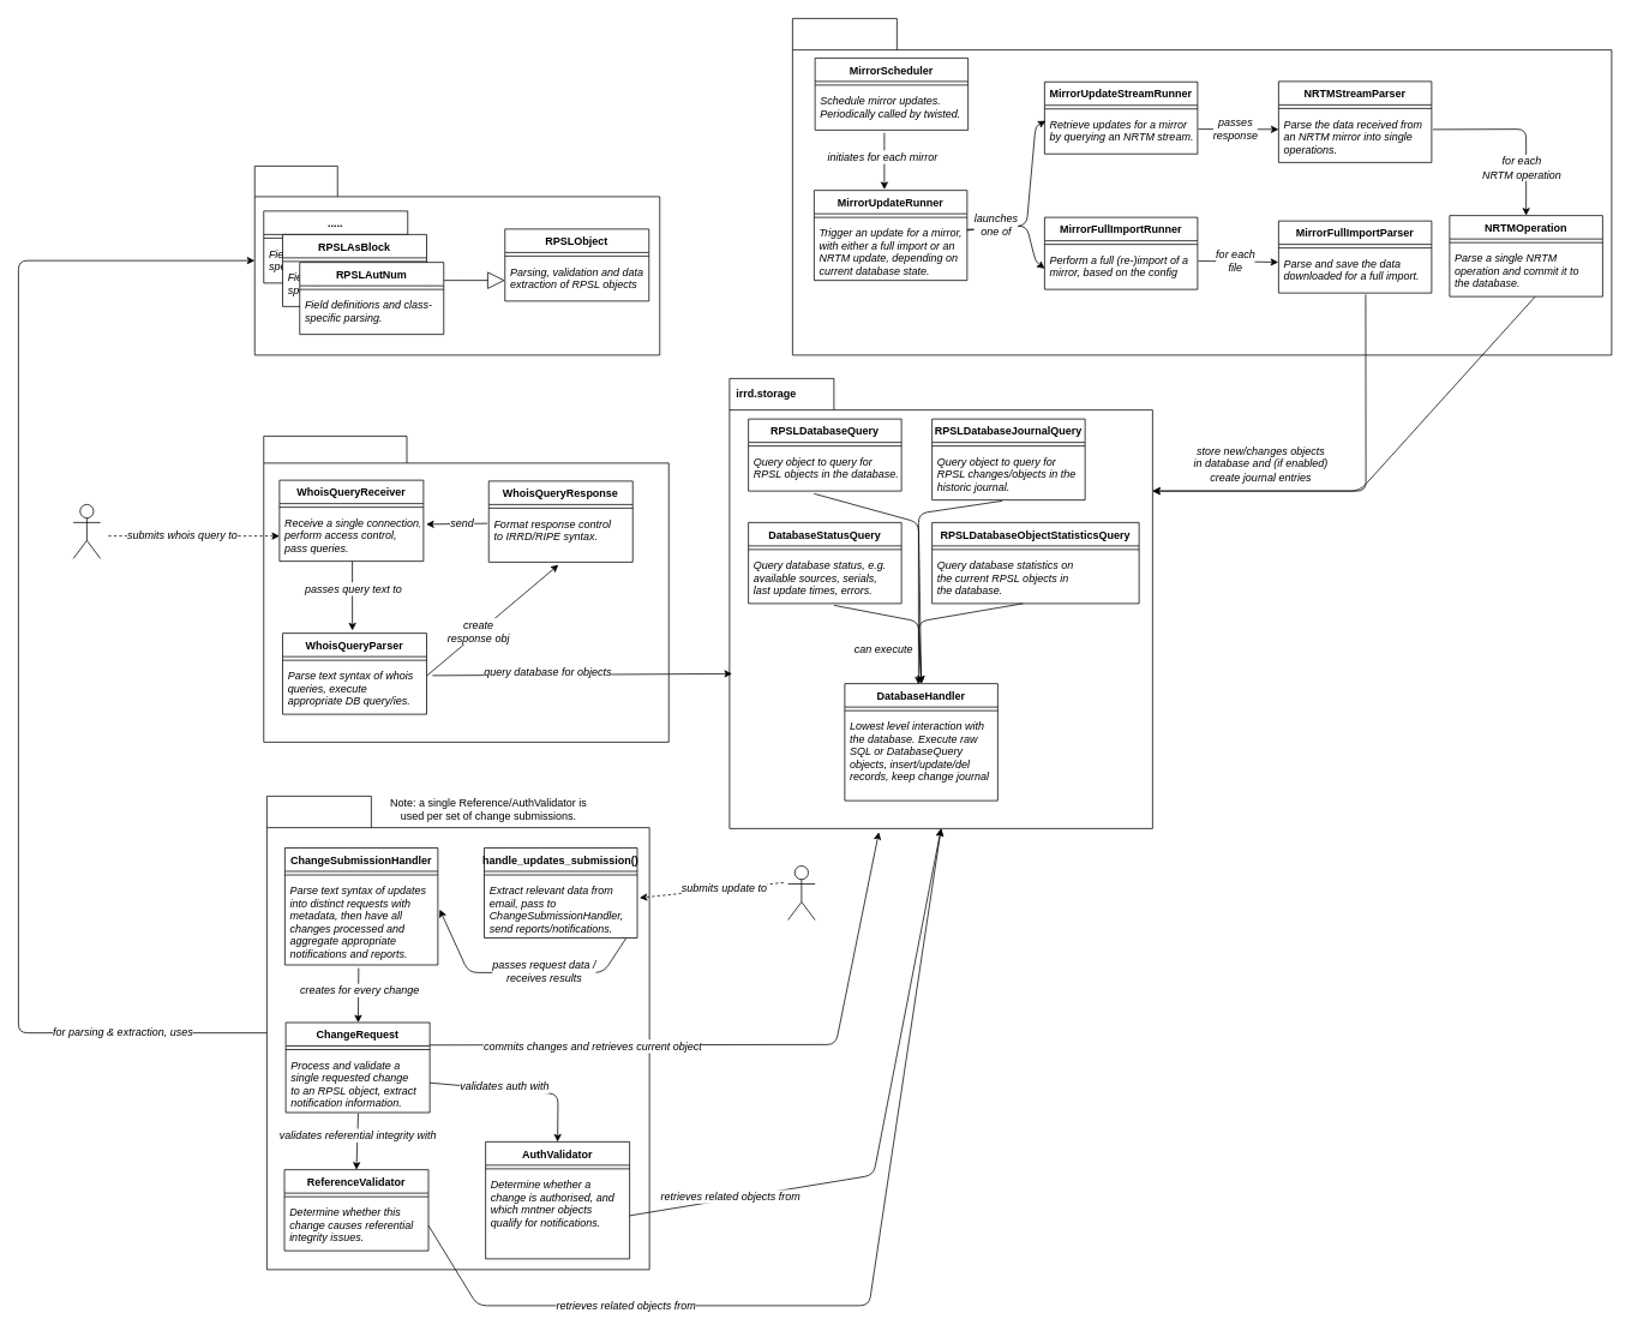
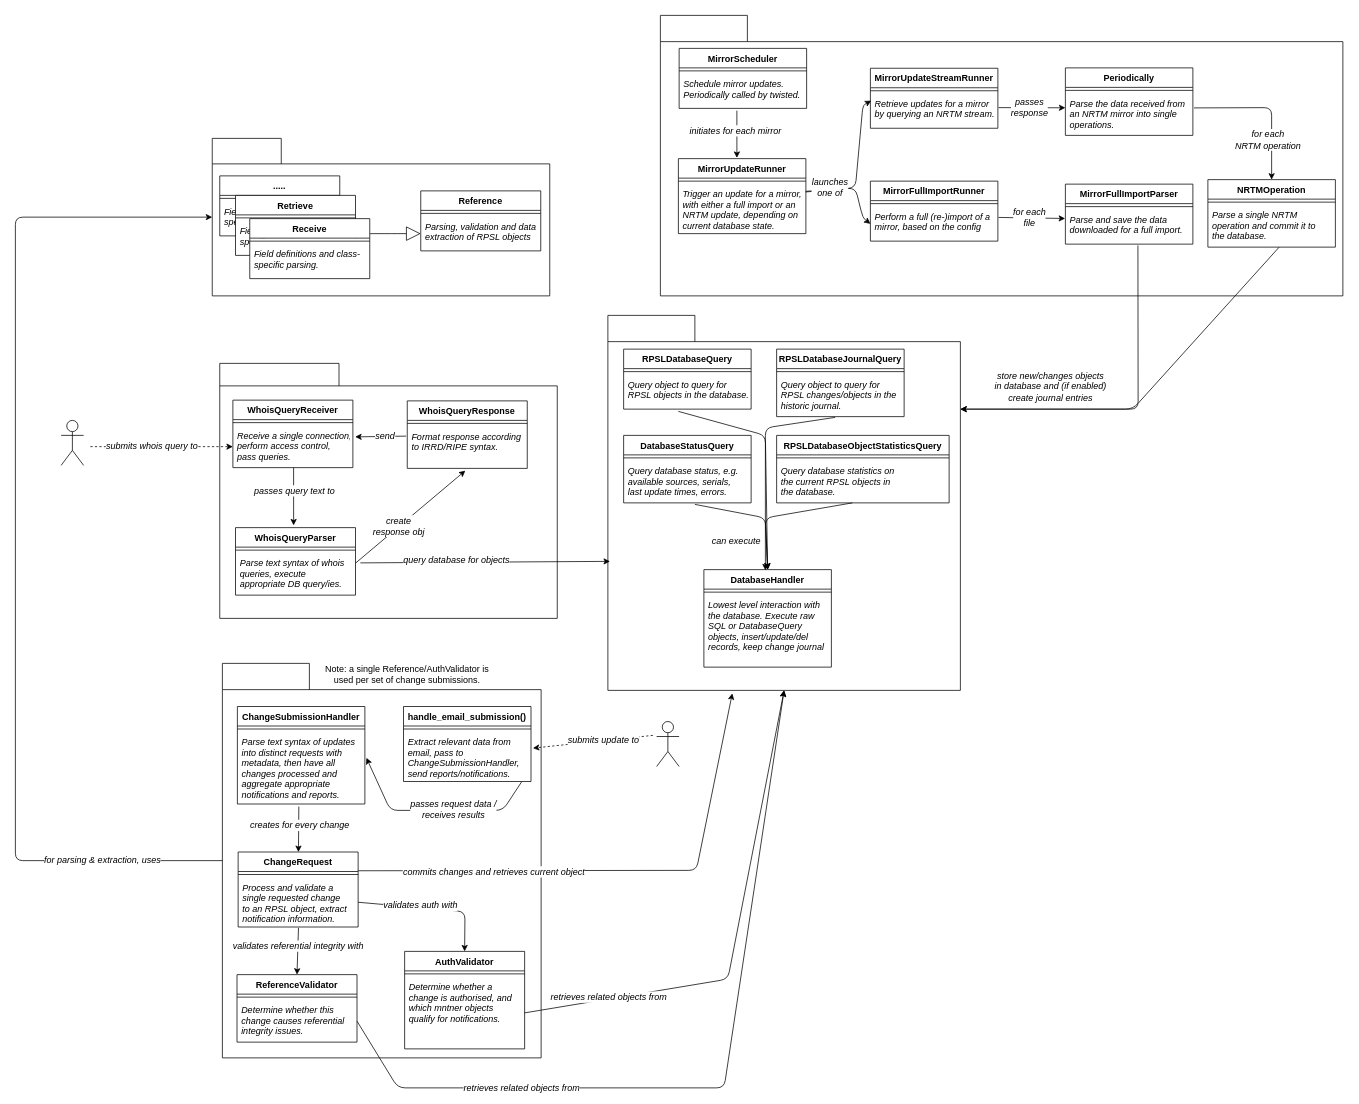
- <mxCell id="111" value="NRTMStreamParser" style="swimlane;fontStyle=1;align=center;verticalAlign=top;childLayout=stackLayout;horizontal=1;startSize=26;horizontalStack=0;resizeParent=1;resizeParentMax=0;resizeLast=0;collapsible=1;marginBottom=0;swimlaneFillColor=#ffffff;" vertex="1" parent="1"><mxGeometry x="1420" y="90" width="170" height="90" as="geometry" /></mxCell>
+ <mxCell id="111" value="Periodically" style="swimlane;fontStyle=1;align=center;verticalAlign=top;childLayout=stackLayout;horizontal=1;startSize=26;horizontalStack=0;resizeParent=1;resizeParentMax=0;resizeLast=0;collapsible=1;marginBottom=0;swimlaneFillColor=#ffffff;" vertex="1" parent="1"><mxGeometry x="1420" y="90" width="170" height="90" as="geometry" /></mxCell>
- <mxCell id="3" value="RPSLObject" style="swimlane;fontStyle=1;align=center;verticalAlign=top;childLayout=stackLayout;horizontal=1;startSize=26;horizontalStack=0;resizeParent=1;resizeParentMax=0;resizeLast=0;collapsible=1;marginBottom=0;swimlaneFillColor=#ffffff;" parent="1" vertex="1"><mxGeometry x="560.5" y="254" width="160" height="80" as="geometry" /></mxCell>
+ <mxCell id="3" value="Reference" style="swimlane;fontStyle=1;align=center;verticalAlign=top;childLayout=stackLayout;horizontal=1;startSize=26;horizontalStack=0;resizeParent=1;resizeParentMax=0;resizeLast=0;collapsible=1;marginBottom=0;swimlaneFillColor=#ffffff;" parent="1" vertex="1"><mxGeometry x="560.5" y="254" width="160" height="80" as="geometry" /></mxCell>
- <mxCell id="9" value="RPSLAsBlock" style="swimlane;fontStyle=1;align=center;verticalAlign=top;childLayout=stackLayout;horizontal=1;startSize=26;horizontalStack=0;resizeParent=1;resizeParentMax=0;resizeLast=0;collapsible=1;marginBottom=0;swimlaneFillColor=#ffffff;" parent="1" vertex="1"><mxGeometry x="313.5" y="260" width="160" height="80" as="geometry" /></mxCell>
+ <mxCell id="9" value="Retrieve" style="swimlane;fontStyle=1;align=center;verticalAlign=top;childLayout=stackLayout;horizontal=1;startSize=26;horizontalStack=0;resizeParent=1;resizeParentMax=0;resizeLast=0;collapsible=1;marginBottom=0;swimlaneFillColor=#ffffff;" parent="1" vertex="1"><mxGeometry x="313.5" y="260" width="160" height="80" as="geometry" /></mxCell>
- <mxCell id="13" value="RPSLAutNum" style="swimlane;fontStyle=1;align=center;verticalAlign=top;childLayout=stackLayout;horizontal=1;startSize=26;horizontalStack=0;resizeParent=1;resizeParentMax=0;resizeLast=0;collapsible=1;marginBottom=0;swimlaneFillColor=#ffffff;" parent="1" vertex="1"><mxGeometry x="332.5" y="291" width="160" height="80" as="geometry" /></mxCell>
+ <mxCell id="13" value="Receive" style="swimlane;fontStyle=1;align=center;verticalAlign=top;childLayout=stackLayout;horizontal=1;startSize=26;horizontalStack=0;resizeParent=1;resizeParentMax=0;resizeLast=0;collapsible=1;marginBottom=0;swimlaneFillColor=#ffffff;" parent="1" vertex="1"><mxGeometry x="332.5" y="291" width="160" height="80" as="geometry" /></mxCell>
- <mxCell id="21" value="irrd.storage" style="text;html=1;strokeColor=none;fillColor=none;align=center;verticalAlign=middle;whiteSpace=wrap;rounded=0;fontStyle=1" parent="1" vertex="1"><mxGeometry x="831" y="422" width="40" height="29" as="geometry" /></mxCell>
- <mxCell id="69" value="Format response control&#10;to IRRD/RIPE syntax.&#10;" style="text;strokeColor=none;fillColor=none;align=left;verticalAlign=top;spacingLeft=4;spacingRight=4;overflow=hidden;rotatable=0;points=[[0,0.5],[1,0.5]];portConstraint=eastwest;fontStyle=2" vertex="1" parent="67"><mxGeometry y="34" width="160" height="56" as="geometry" /></mxCell>
+ <mxCell id="69" value="Format response according&#10;to IRRD/RIPE syntax.&#10;" style="text;strokeColor=none;fillColor=none;align=left;verticalAlign=top;spacingLeft=4;spacingRight=4;overflow=hidden;rotatable=0;points=[[0,0.5],[1,0.5]];portConstraint=eastwest;fontStyle=2" vertex="1" parent="67"><mxGeometry y="34" width="160" height="56" as="geometry" /></mxCell>
- <mxCell id="26" value="handle_updates_submission()" style="swimlane;fontStyle=1;align=center;verticalAlign=top;childLayout=stackLayout;horizontal=1;startSize=26;horizontalStack=0;resizeParent=1;resizeParentMax=0;resizeLast=0;collapsible=1;marginBottom=0;swimlaneFillColor=#ffffff;" parent="1" vertex="1"><mxGeometry x="537.5" y="941.5" width="170" height="100" as="geometry" /></mxCell>
+ <mxCell id="26" value="handle_email_submission()" style="swimlane;fontStyle=1;align=center;verticalAlign=top;childLayout=stackLayout;horizontal=1;startSize=26;horizontalStack=0;resizeParent=1;resizeParentMax=0;resizeLast=0;collapsible=1;marginBottom=0;swimlaneFillColor=#ffffff;" parent="1" vertex="1"><mxGeometry x="537.5" y="941.5" width="170" height="100" as="geometry" /></mxCell>
